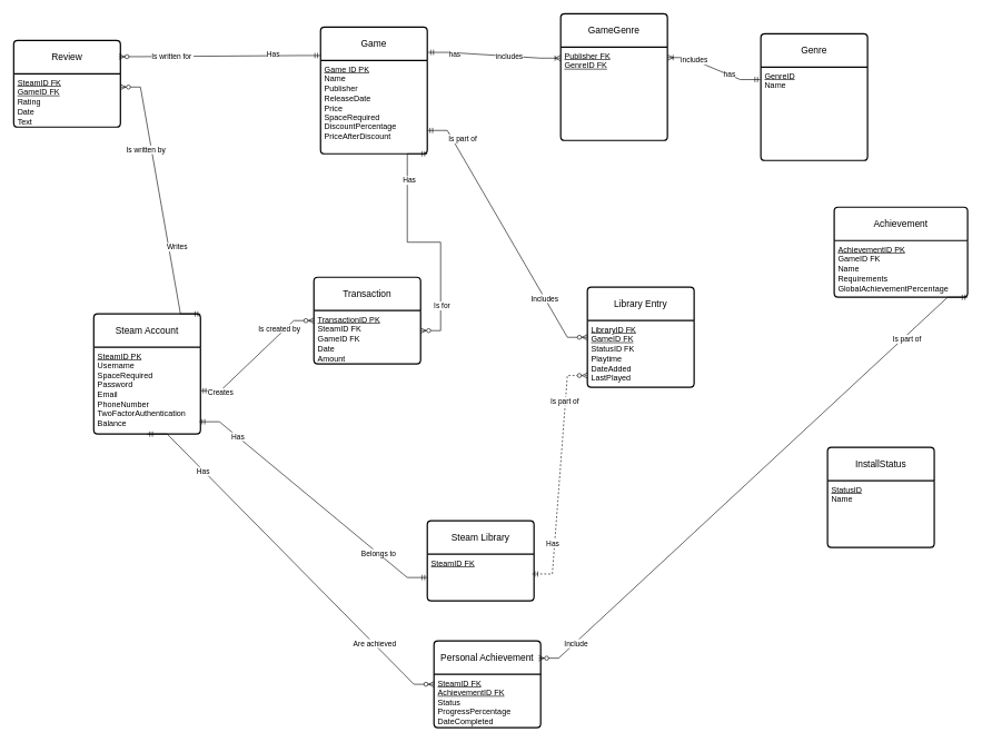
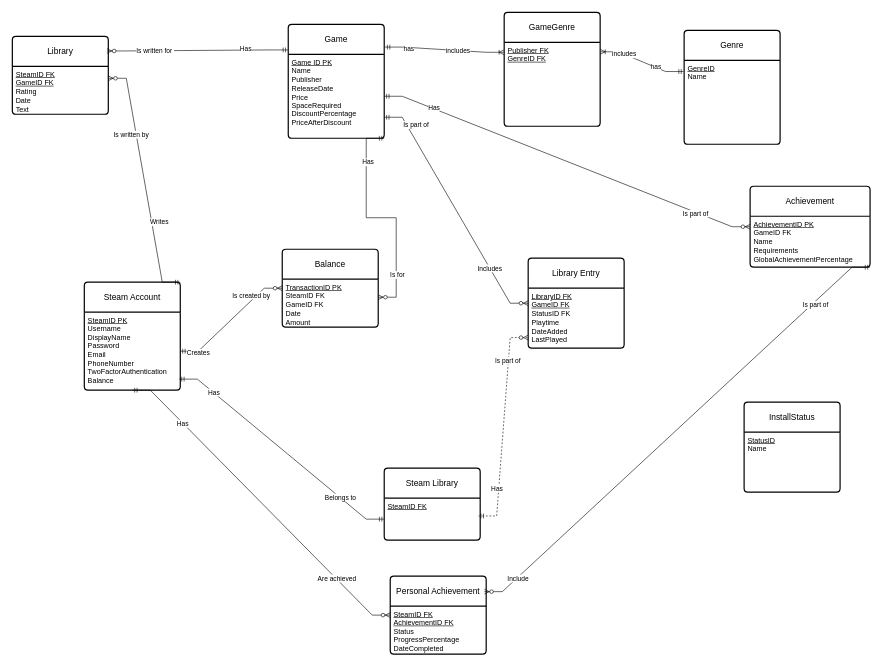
- <mxCell id="10" value="Review" style="swimlane;childLayout=stackLayout;horizontal=1;startSize=50;horizontalStack=0;rounded=1;fontSize=14;fontStyle=0;strokeWidth=2;resizeParent=0;resizeLast=1;shadow=0;dashed=0;align=center;arcSize=4;whiteSpace=wrap;html=1;" parent="1" vertex="1"><mxGeometry x="20" y="60" width="160" height="130" as="geometry" /></mxCell>
+ <mxCell id="10" value="Library" style="swimlane;childLayout=stackLayout;horizontal=1;startSize=50;horizontalStack=0;rounded=1;fontSize=14;fontStyle=0;strokeWidth=2;resizeParent=0;resizeLast=1;shadow=0;dashed=0;align=center;arcSize=4;whiteSpace=wrap;html=1;" parent="1" vertex="1"><mxGeometry x="20" y="60" width="160" height="130" as="geometry" /></mxCell>
+ <mxCell id="30" value="" style="edgeStyle=entityRelationEdgeStyle;fontSize=12;html=1;endArrow=ERzeroToMany;startArrow=ERmandOne;rounded=0;exitX=1;exitY=0.5;exitDx=0;exitDy=0;entryX=0;entryY=0.5;entryDx=0;entryDy=0;" parent="1" source="9" target="16" edge="1"><mxGeometry width="100" height="100" relative="1" as="geometry"><mxPoint x="870" y="440" as="sourcePoint" /><mxPoint x="970" y="340" as="targetPoint" /></mxGeometry></mxCell>
+ <mxCell id="31" value="Has" style="edgeLabel;html=1;align=center;verticalAlign=middle;resizable=0;points=[];" parent="30" vertex="1" connectable="0"><mxGeometry x="-0.736" y="2" relative="1" as="geometry"><mxPoint as="offset" /></mxGeometry></mxCell>
+ <mxCell id="32" value="Is part of" style="edgeLabel;html=1;align=center;verticalAlign=middle;resizable=0;points=[];" parent="30" vertex="1" connectable="0"><mxGeometry x="0.727" y="1" relative="1" as="geometry"><mxPoint x="-8" as="offset" /></mxGeometry></mxCell>
- <mxCell id="12" value="Transaction" style="swimlane;childLayout=stackLayout;horizontal=1;startSize=50;horizontalStack=0;rounded=1;fontSize=14;fontStyle=0;strokeWidth=2;resizeParent=0;resizeLast=1;shadow=0;dashed=0;align=center;arcSize=4;whiteSpace=wrap;html=1;" parent="1" vertex="1"><mxGeometry x="470" y="415" width="160" height="130" as="geometry" /></mxCell>
+ <mxCell id="12" value="Balance" style="swimlane;childLayout=stackLayout;horizontal=1;startSize=50;horizontalStack=0;rounded=1;fontSize=14;fontStyle=0;strokeWidth=2;resizeParent=0;resizeLast=1;shadow=0;dashed=0;align=center;arcSize=4;whiteSpace=wrap;html=1;" parent="1" vertex="1"><mxGeometry x="470" y="415" width="160" height="130" as="geometry" /></mxCell>
- <mxCell id="3" value="&lt;u&gt;SteamID PK&lt;/u&gt;&lt;div&gt;Username&lt;/div&gt;&lt;div&gt;SpaceRequired&lt;/div&gt;&lt;div&gt;Password&lt;/div&gt;&lt;div&gt;Email&lt;/div&gt;&lt;div&gt;PhoneNumber&lt;/div&gt;&lt;div&gt;&lt;span style=&quot;background-color: initial;&quot;&gt;TwoFactorAuthentication&lt;/span&gt;&lt;/div&gt;&lt;div&gt;&lt;span style=&quot;background-color: initial;&quot;&gt;Balance&lt;/span&gt;&lt;/div&gt;" style="align=left;strokeColor=none;fillColor=none;spacingLeft=4;fontSize=12;verticalAlign=top;resizable=0;rotatable=0;part=1;html=1;" parent="2" vertex="1"><mxGeometry y="50" width="160" height="130" as="geometry" /></mxCell>
+ <mxCell id="3" value="&lt;u&gt;SteamID PK&lt;/u&gt;&lt;div&gt;Username&lt;/div&gt;&lt;div&gt;DisplayName&lt;/div&gt;&lt;div&gt;Password&lt;/div&gt;&lt;div&gt;Email&lt;/div&gt;&lt;div&gt;PhoneNumber&lt;/div&gt;&lt;div&gt;&lt;span style=&quot;background-color: initial;&quot;&gt;TwoFactorAuthentication&lt;/span&gt;&lt;/div&gt;&lt;div&gt;&lt;span style=&quot;background-color: initial;&quot;&gt;Balance&lt;/span&gt;&lt;/div&gt;" style="align=left;strokeColor=none;fillColor=none;spacingLeft=4;fontSize=12;verticalAlign=top;resizable=0;rotatable=0;part=1;html=1;" parent="2" vertex="1"><mxGeometry y="50" width="160" height="130" as="geometry" /></mxCell>
